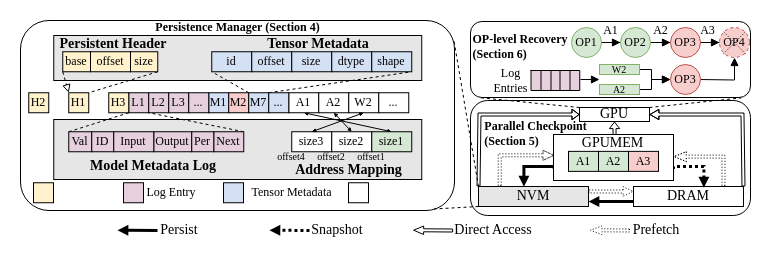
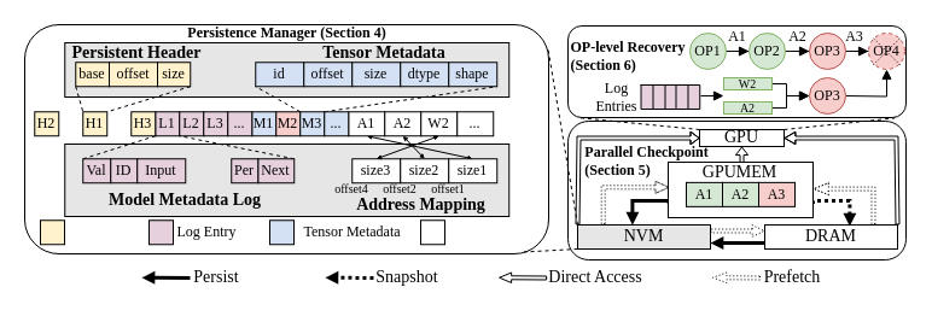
- <mxCell id="89" style="rounded=0;orthogonalLoop=1;jettySize=auto;html=1;exitX=0;exitY=1;exitDx=0;exitDy=0;entryX=0;entryY=0;entryDx=0;entryDy=0;dashed=1;endArrow=block;endFill=0;fontFamily=Times New Roman;" parent="1" source="90" target="88" edge="1"><mxGeometry relative="1" as="geometry" /></mxCell>
+ <mxCell id="89" style="rounded=0;orthogonalLoop=1;jettySize=auto;html=1;exitX=0;exitY=1;exitDx=0;exitDy=0;entryX=0;entryY=0;entryDx=0;entryDy=0;dashed=1;endArrow=none;endFill=0;fontFamily=Times New Roman;" parent="1" source="90" target="88" edge="1"><mxGeometry relative="1" as="geometry" /></mxCell>
- <mxCell id="64" value="M7" style="rounded=0;whiteSpace=wrap;html=1;fillColor=#D4E1F5;fontFamily=Times New Roman;" parent="1" vertex="1"><mxGeometry x="248.25" y="92.25" width="20" height="20" as="geometry" /></mxCell>
+ <mxCell id="64" value="M3" style="rounded=0;whiteSpace=wrap;html=1;fillColor=#D4E1F5;fontFamily=Times New Roman;" parent="1" vertex="1"><mxGeometry x="248.25" y="92.25" width="20" height="20" as="geometry" /></mxCell>
- <mxCell id="78" value="Output" style="rounded=0;whiteSpace=wrap;html=1;fillColor=#E6D0DE;fontFamily=Times New Roman;" parent="1" vertex="1"><mxGeometry x="153.25" y="131.25" width="38" height="20" as="geometry" /></mxCell>
- <mxCell id="83" value="size1" style="rounded=0;whiteSpace=wrap;html=1;fillColor=#d5e8d4;fontFamily=Times New Roman;" parent="1" vertex="1"><mxGeometry x="371.25" y="131.25" width="40" height="20" as="geometry" /></mxCell>
+ <mxCell id="83" value="size1" style="rounded=0;whiteSpace=wrap;html=1;fillColor=#FFFFFF;fontFamily=Times New Roman;" parent="1" vertex="1"><mxGeometry x="371.25" y="131.25" width="40" height="20" as="geometry" /></mxCell>
